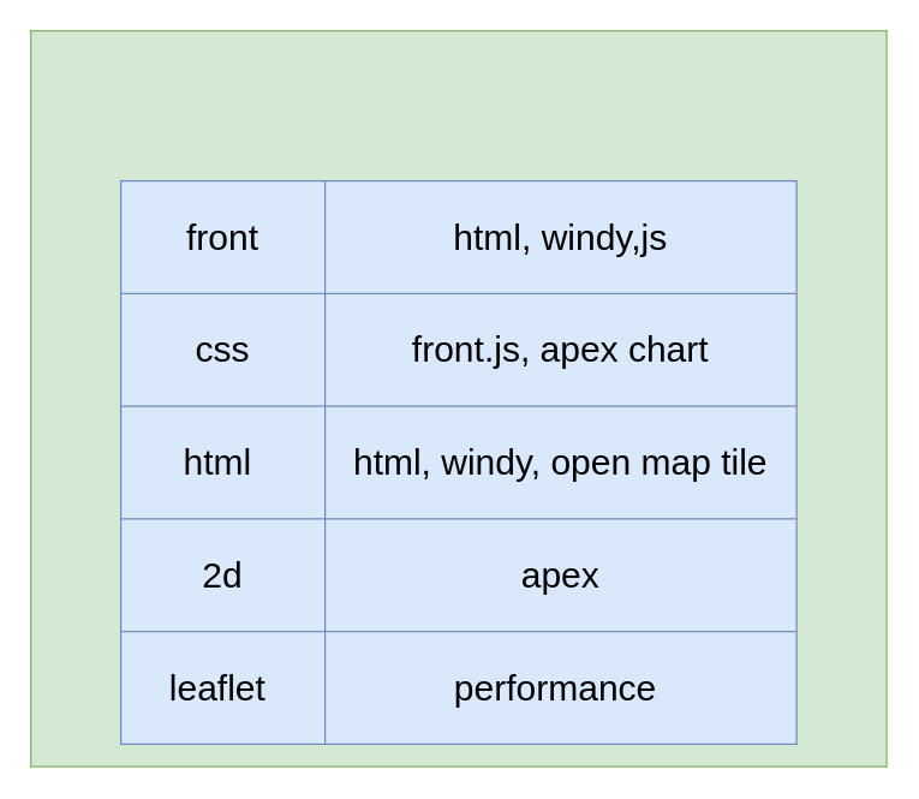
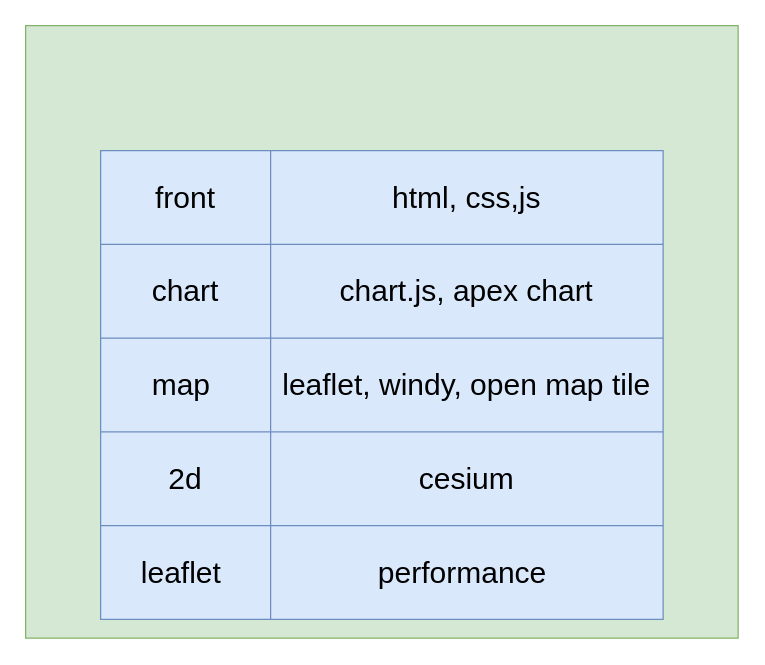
- <mxCell id="6" value="html, windy,js" style="shape=partialRectangle;html=1;whiteSpace=wrap;connectable=0;overflow=hidden;fillColor=none;top=0;left=0;bottom=0;right=0;pointerEvents=1;fontSize=24;" vertex="1" parent="4"><mxGeometry x="136" width="314" height="75" as="geometry"><mxRectangle width="314" height="75" as="alternateBounds" /></mxGeometry></mxCell>
+ <mxCell id="6" value="html, css,js" style="shape=partialRectangle;html=1;whiteSpace=wrap;connectable=0;overflow=hidden;fillColor=none;top=0;left=0;bottom=0;right=0;pointerEvents=1;fontSize=24;" vertex="1" parent="4"><mxGeometry x="136" width="314" height="75" as="geometry"><mxRectangle width="314" height="75" as="alternateBounds" /></mxGeometry></mxCell>
- <mxCell id="8" value="css" style="shape=partialRectangle;html=1;whiteSpace=wrap;connectable=0;overflow=hidden;fillColor=none;top=0;left=0;bottom=0;right=0;pointerEvents=1;fontSize=24;" vertex="1" parent="7"><mxGeometry width="136" height="75" as="geometry"><mxRectangle width="136" height="75" as="alternateBounds" /></mxGeometry></mxCell>
+ <mxCell id="8" value="chart" style="shape=partialRectangle;html=1;whiteSpace=wrap;connectable=0;overflow=hidden;fillColor=none;top=0;left=0;bottom=0;right=0;pointerEvents=1;fontSize=24;" vertex="1" parent="7"><mxGeometry width="136" height="75" as="geometry"><mxRectangle width="136" height="75" as="alternateBounds" /></mxGeometry></mxCell>
- <mxCell id="9" value="front.js, apex chart" style="shape=partialRectangle;html=1;whiteSpace=wrap;connectable=0;overflow=hidden;fillColor=none;top=0;left=0;bottom=0;right=0;pointerEvents=1;fontSize=24;" vertex="1" parent="7"><mxGeometry x="136" width="314" height="75" as="geometry"><mxRectangle width="314" height="75" as="alternateBounds" /></mxGeometry></mxCell>
+ <mxCell id="9" value="chart.js, apex chart" style="shape=partialRectangle;html=1;whiteSpace=wrap;connectable=0;overflow=hidden;fillColor=none;top=0;left=0;bottom=0;right=0;pointerEvents=1;fontSize=24;" vertex="1" parent="7"><mxGeometry x="136" width="314" height="75" as="geometry"><mxRectangle width="314" height="75" as="alternateBounds" /></mxGeometry></mxCell>
- <mxCell id="11" value="html&amp;nbsp;" style="shape=partialRectangle;html=1;whiteSpace=wrap;connectable=0;overflow=hidden;fillColor=none;top=0;left=0;bottom=0;right=0;pointerEvents=1;fontSize=24;" vertex="1" parent="10"><mxGeometry width="136" height="75" as="geometry"><mxRectangle width="136" height="75" as="alternateBounds" /></mxGeometry></mxCell>
+ <mxCell id="11" value="map&amp;nbsp;" style="shape=partialRectangle;html=1;whiteSpace=wrap;connectable=0;overflow=hidden;fillColor=none;top=0;left=0;bottom=0;right=0;pointerEvents=1;fontSize=24;" vertex="1" parent="10"><mxGeometry width="136" height="75" as="geometry"><mxRectangle width="136" height="75" as="alternateBounds" /></mxGeometry></mxCell>
- <mxCell id="12" value="html, windy, open map tile" style="shape=partialRectangle;html=1;whiteSpace=wrap;connectable=0;overflow=hidden;fillColor=none;top=0;left=0;bottom=0;right=0;pointerEvents=1;fontSize=24;" vertex="1" parent="10"><mxGeometry x="136" width="314" height="75" as="geometry"><mxRectangle width="314" height="75" as="alternateBounds" /></mxGeometry></mxCell>
+ <mxCell id="12" value="leaflet, windy, open map tile" style="shape=partialRectangle;html=1;whiteSpace=wrap;connectable=0;overflow=hidden;fillColor=none;top=0;left=0;bottom=0;right=0;pointerEvents=1;fontSize=24;" vertex="1" parent="10"><mxGeometry x="136" width="314" height="75" as="geometry"><mxRectangle width="314" height="75" as="alternateBounds" /></mxGeometry></mxCell>
- <mxCell id="15" value="apex" style="shape=partialRectangle;html=1;whiteSpace=wrap;connectable=0;overflow=hidden;fillColor=none;top=0;left=0;bottom=0;right=0;pointerEvents=1;fontSize=24;" vertex="1" parent="13"><mxGeometry x="136" width="314" height="75" as="geometry"><mxRectangle width="314" height="75" as="alternateBounds" /></mxGeometry></mxCell>
+ <mxCell id="15" value="cesium" style="shape=partialRectangle;html=1;whiteSpace=wrap;connectable=0;overflow=hidden;fillColor=none;top=0;left=0;bottom=0;right=0;pointerEvents=1;fontSize=24;" vertex="1" parent="13"><mxGeometry x="136" width="314" height="75" as="geometry"><mxRectangle width="314" height="75" as="alternateBounds" /></mxGeometry></mxCell>
